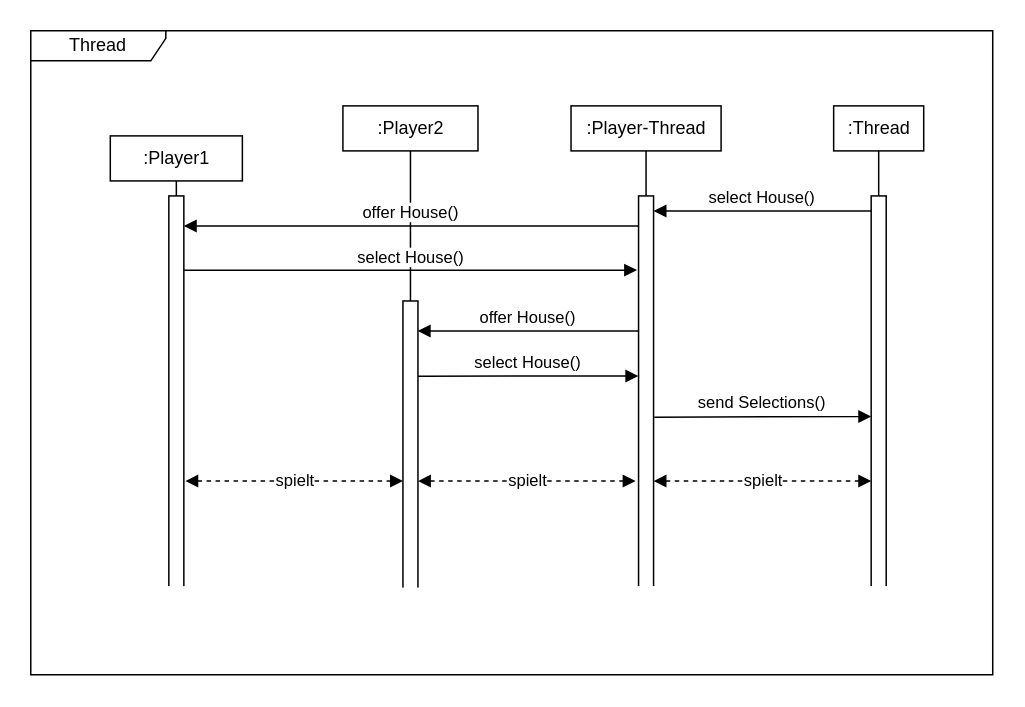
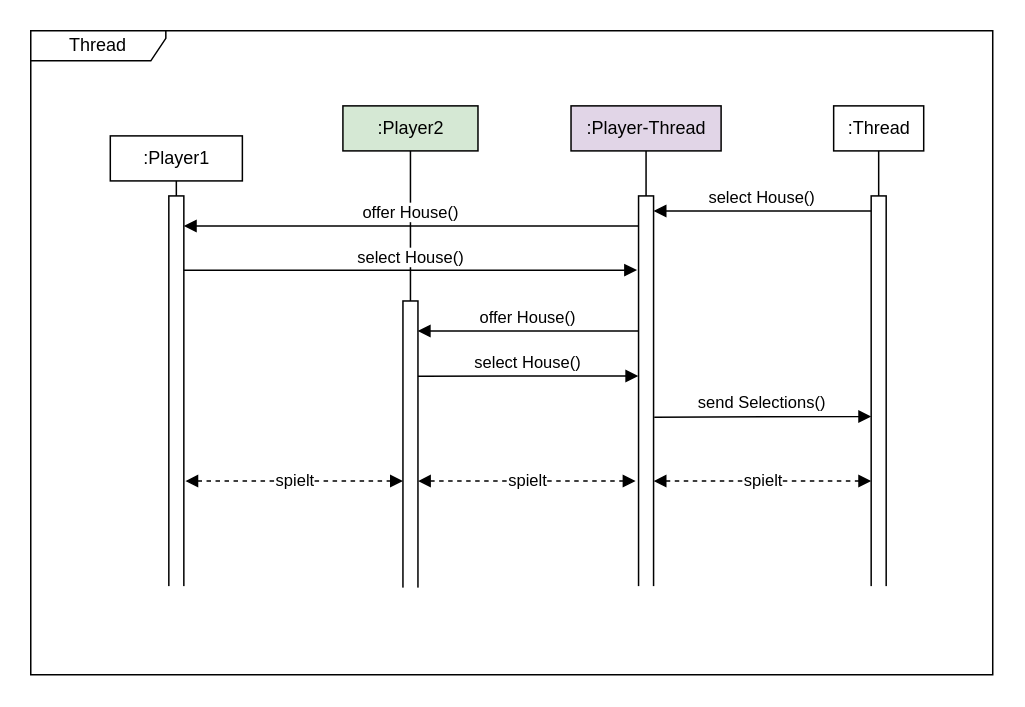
- <mxCell id="4" value=":Player2" style="html=1;" parent="1" vertex="1"><mxGeometry x="228" y="70" width="90" height="30" as="geometry" /></mxCell>
+ <mxCell id="4" value=":Player2" style="html=1;fillColor=#d5e8d4;" parent="1" vertex="1"><mxGeometry x="228" y="70" width="90" height="30" as="geometry" /></mxCell>
- <mxCell id="8" value=":Player-Thread" style="html=1;" parent="1" vertex="1"><mxGeometry x="380" y="70" width="100" height="30" as="geometry" /></mxCell>
+ <mxCell id="8" value=":Player-Thread" style="html=1;fillColor=#e1d5e7;" parent="1" vertex="1"><mxGeometry x="380" y="70" width="100" height="30" as="geometry" /></mxCell>
